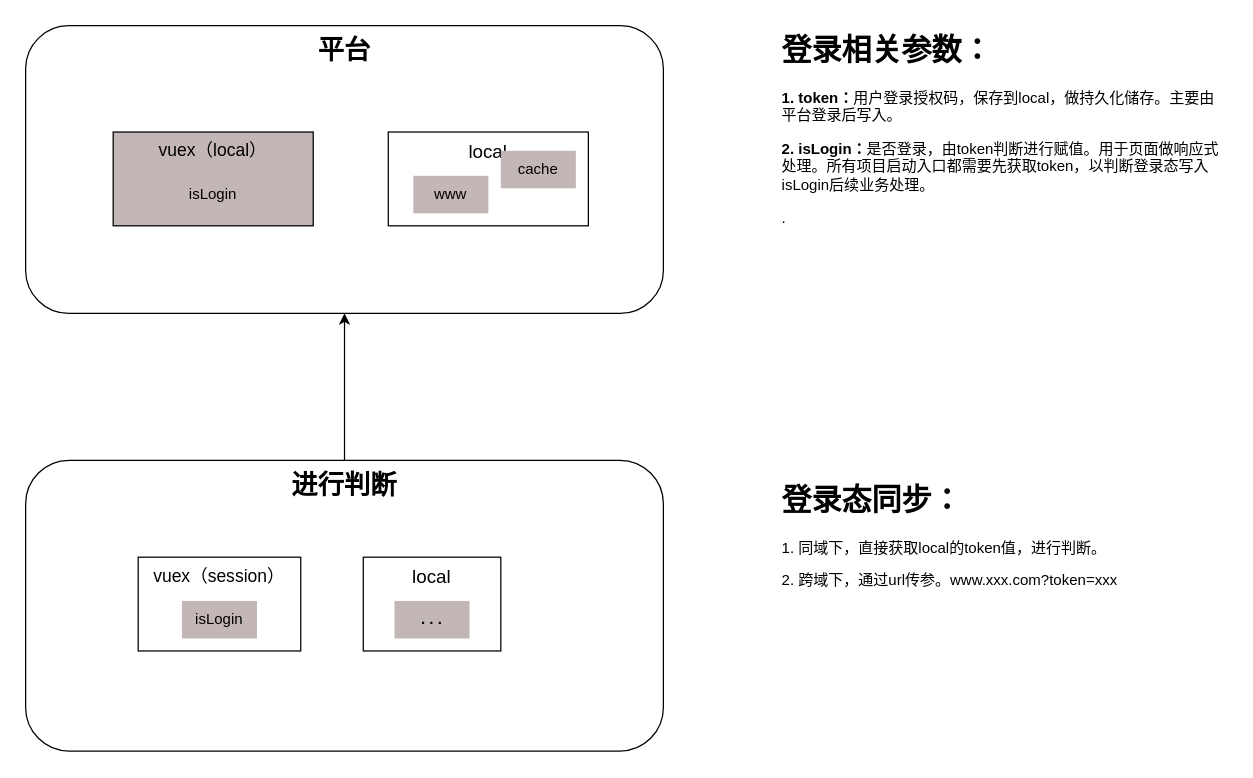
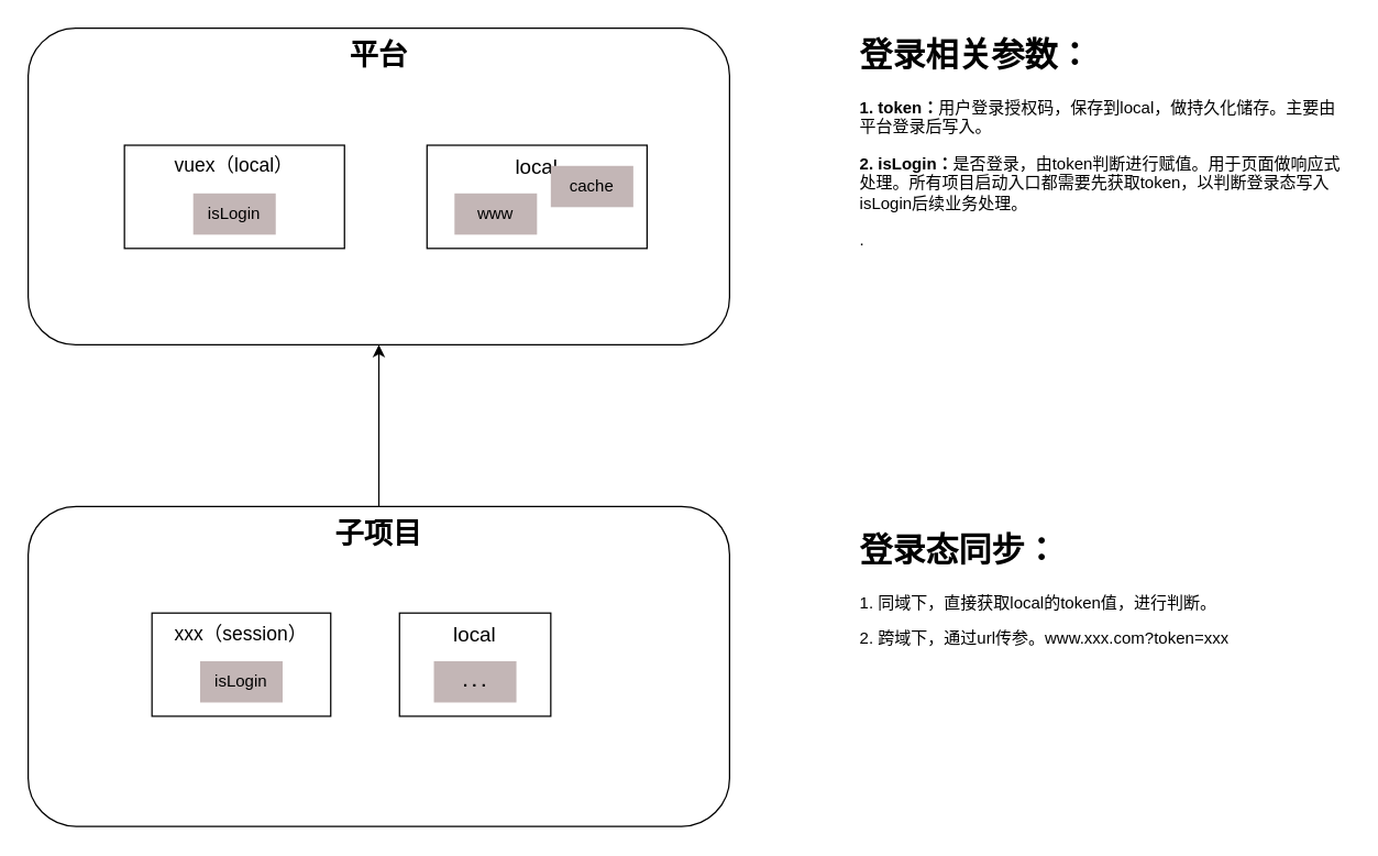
- <mxCell id="3" value="vuex（local）" style="rounded=0;whiteSpace=wrap;html=1;fontSize=14;verticalAlign=top;fillColor=#c3b6b6;" vertex="1" parent="1"><mxGeometry x="90" y="105" width="160" height="75" as="geometry" /></mxCell>
+ <mxCell id="3" value="vuex（local）" style="rounded=0;whiteSpace=wrap;html=1;fontSize=14;verticalAlign=top;" vertex="1" parent="1"><mxGeometry x="90" y="105" width="160" height="75" as="geometry" /></mxCell>
- <mxCell id="8" value="进行判断" style="rounded=1;whiteSpace=wrap;html=1;fontSize=21;fontStyle=1;verticalAlign=top;" vertex="1" parent="1"><mxGeometry x="20" y="367.5" width="510" height="232.5" as="geometry" /></mxCell>
+ <mxCell id="8" value="子项目" style="rounded=1;whiteSpace=wrap;html=1;fontSize=21;fontStyle=1;verticalAlign=top;" vertex="1" parent="1"><mxGeometry x="20" y="367.5" width="510" height="232.5" as="geometry" /></mxCell>
- <mxCell id="9" value="vuex（session）" style="rounded=0;whiteSpace=wrap;html=1;fontSize=14;verticalAlign=top;" vertex="1" parent="1"><mxGeometry x="110" y="445" width="130" height="75" as="geometry" /></mxCell>
+ <mxCell id="9" value="xxx（session）" style="rounded=0;whiteSpace=wrap;html=1;fontSize=14;verticalAlign=top;" vertex="1" parent="1"><mxGeometry x="110" y="445" width="130" height="75" as="geometry" /></mxCell>
